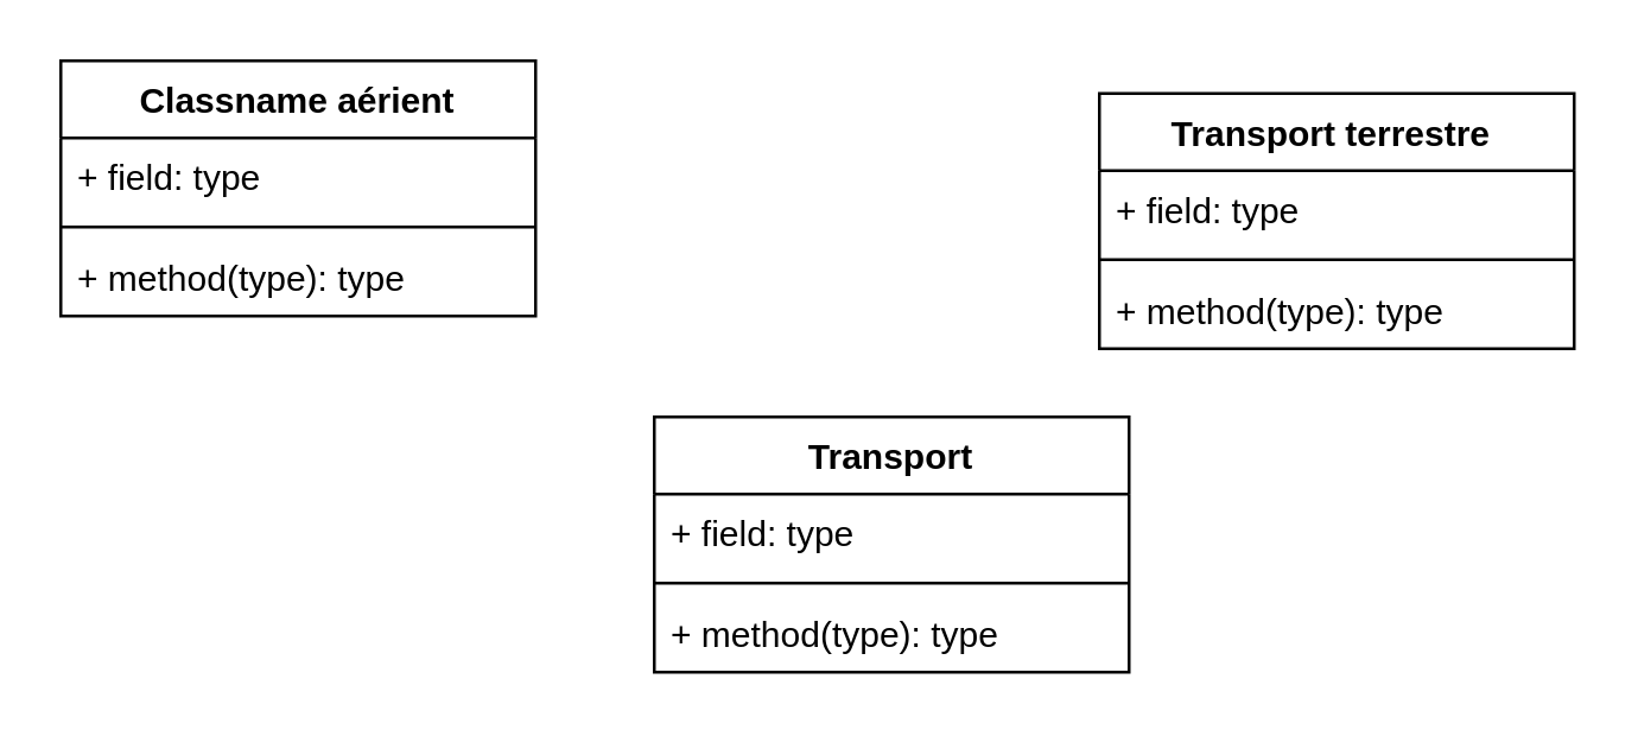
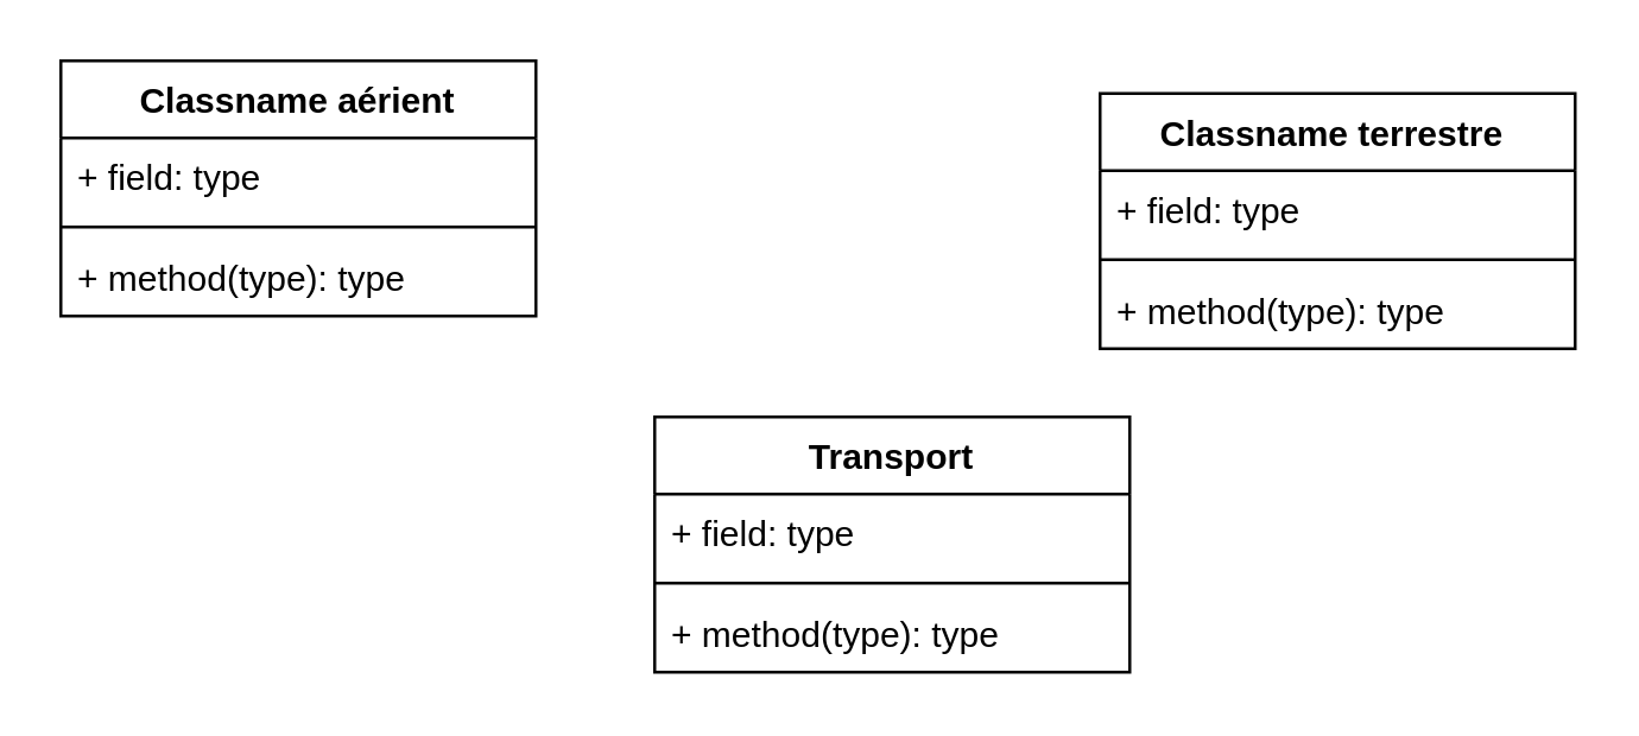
- <mxCell id="6" value="Transport terrestre&amp;nbsp;" style="swimlane;fontStyle=1;align=center;verticalAlign=top;childLayout=stackLayout;horizontal=1;startSize=26;horizontalStack=0;resizeParent=1;resizeParentMax=0;resizeLast=0;collapsible=1;marginBottom=0;whiteSpace=wrap;html=1;" vertex="1" parent="1"><mxGeometry x="370" y="31" width="160" height="86" as="geometry" /></mxCell>
+ <mxCell id="6" value="Classname terrestre&amp;nbsp;" style="swimlane;fontStyle=1;align=center;verticalAlign=top;childLayout=stackLayout;horizontal=1;startSize=26;horizontalStack=0;resizeParent=1;resizeParentMax=0;resizeLast=0;collapsible=1;marginBottom=0;whiteSpace=wrap;html=1;" vertex="1" parent="1"><mxGeometry x="370" y="31" width="160" height="86" as="geometry" /></mxCell>
